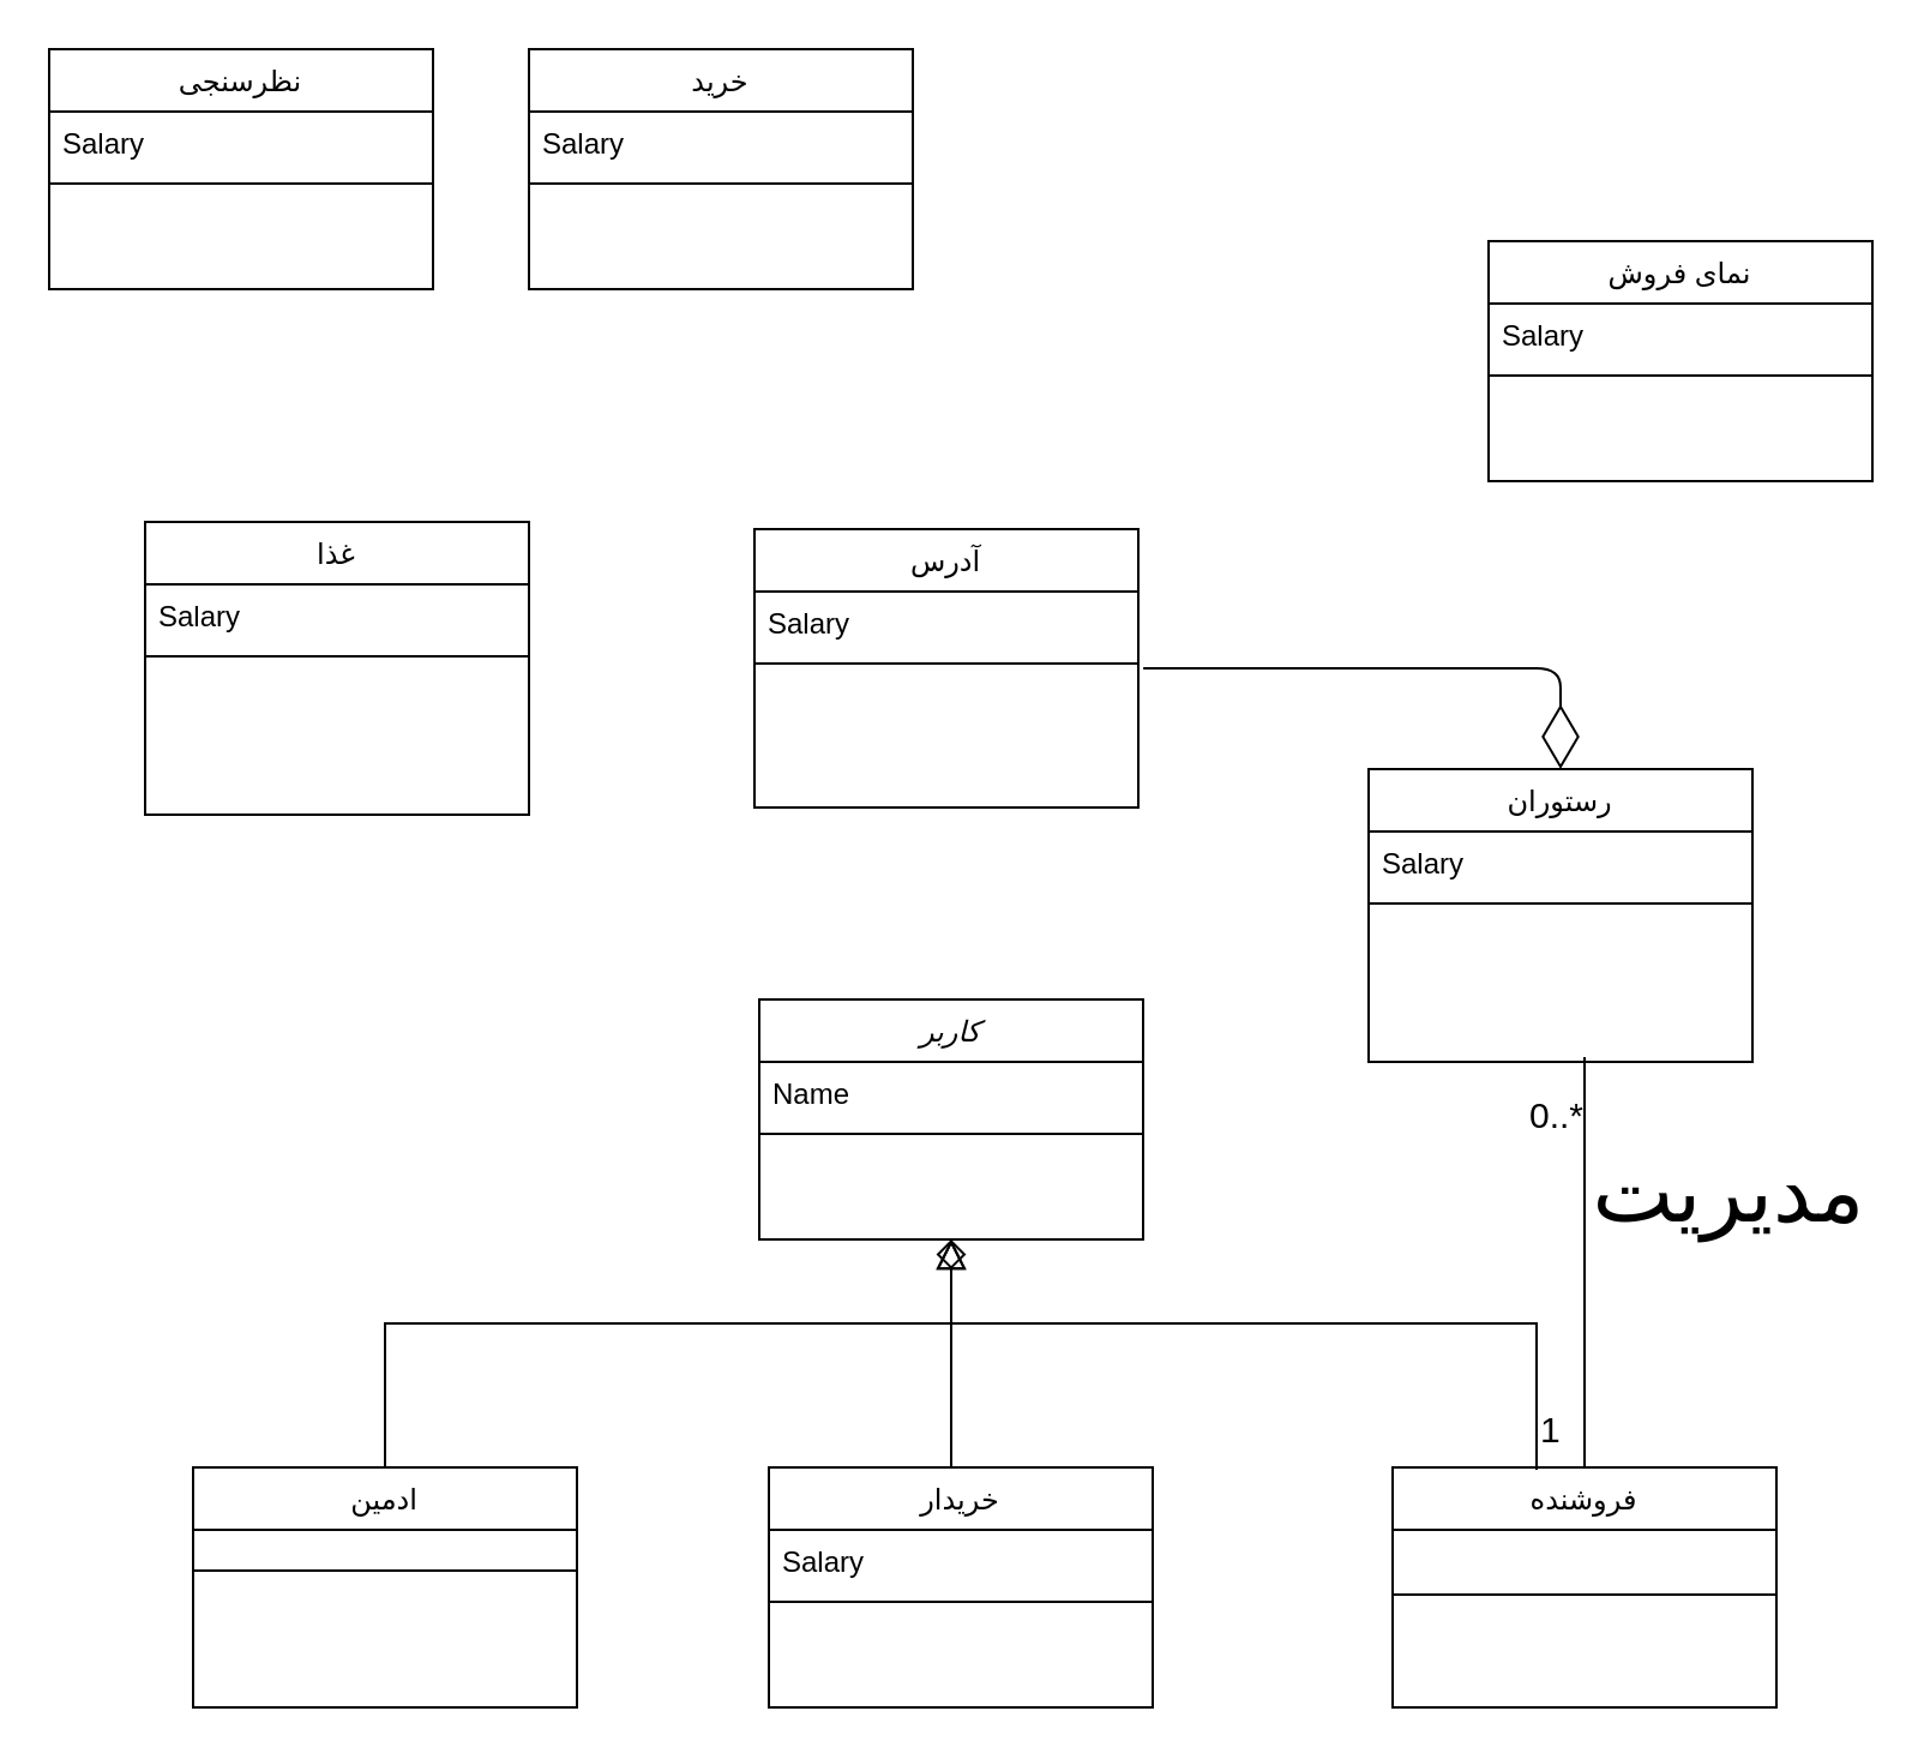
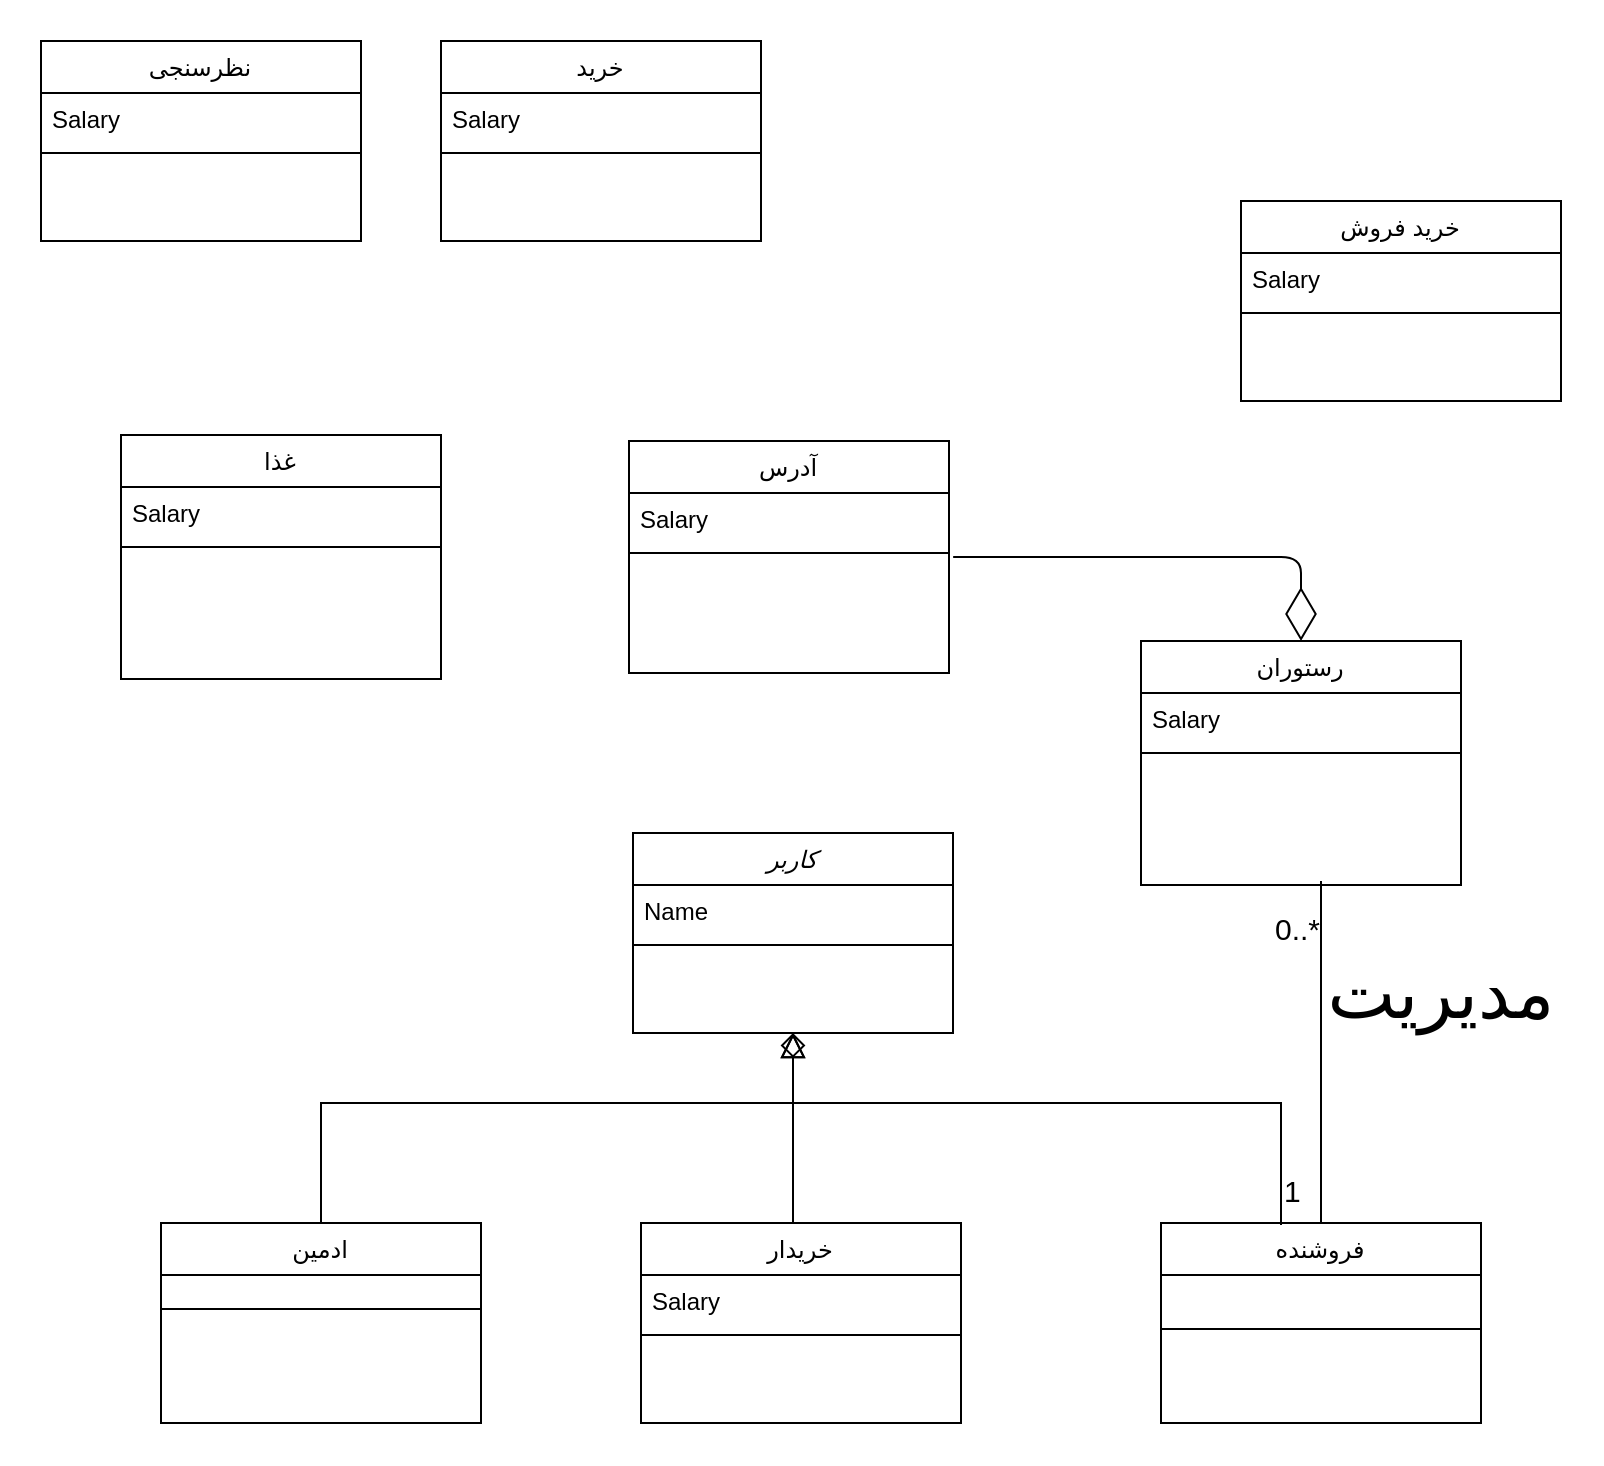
- <mxCell id="21" value="نمای فروش" style="swimlane;fontStyle=0;align=center;verticalAlign=top;childLayout=stackLayout;horizontal=1;startSize=26;horizontalStack=0;resizeParent=1;resizeLast=0;collapsible=1;marginBottom=0;rounded=0;shadow=0;strokeWidth=1;" vertex="1" parent="1"><mxGeometry x="620" y="100" width="160" height="100" as="geometry"><mxRectangle x="340" y="380" width="170" height="26" as="alternateBounds" /></mxGeometry></mxCell>
+ <mxCell id="21" value="خرید فروش" style="swimlane;fontStyle=0;align=center;verticalAlign=top;childLayout=stackLayout;horizontal=1;startSize=26;horizontalStack=0;resizeParent=1;resizeLast=0;collapsible=1;marginBottom=0;rounded=0;shadow=0;strokeWidth=1;" vertex="1" parent="1"><mxGeometry x="620" y="100" width="160" height="100" as="geometry"><mxRectangle x="340" y="380" width="170" height="26" as="alternateBounds" /></mxGeometry></mxCell>
